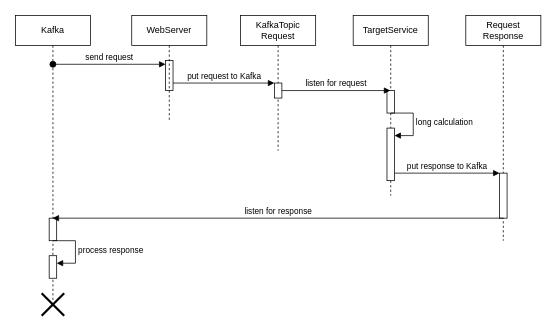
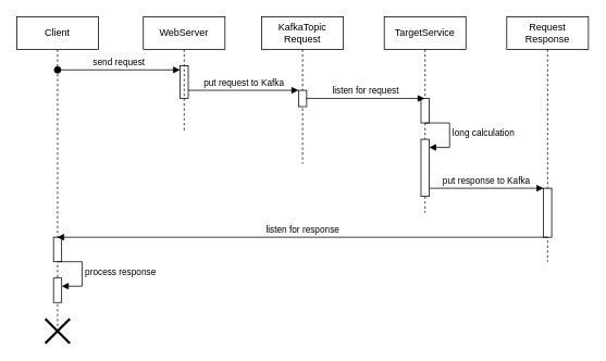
- <mxCell id="2" value="Kafka" style="shape=umlLifeline;perimeter=lifelinePerimeter;whiteSpace=wrap;html=1;container=1;dropTarget=0;collapsible=0;recursiveResize=0;outlineConnect=0;portConstraint=eastwest;newEdgeStyle={&quot;curved&quot;:0,&quot;rounded&quot;:0};" vertex="1" parent="1"><mxGeometry x="20" y="20" width="100" height="380" as="geometry" /></mxCell>
+ <mxCell id="2" value="Client" style="shape=umlLifeline;perimeter=lifelinePerimeter;whiteSpace=wrap;html=1;container=1;dropTarget=0;collapsible=0;recursiveResize=0;outlineConnect=0;portConstraint=eastwest;newEdgeStyle={&quot;curved&quot;:0,&quot;rounded&quot;:0};" vertex="1" parent="1"><mxGeometry x="20" y="20" width="100" height="380" as="geometry" /></mxCell>
